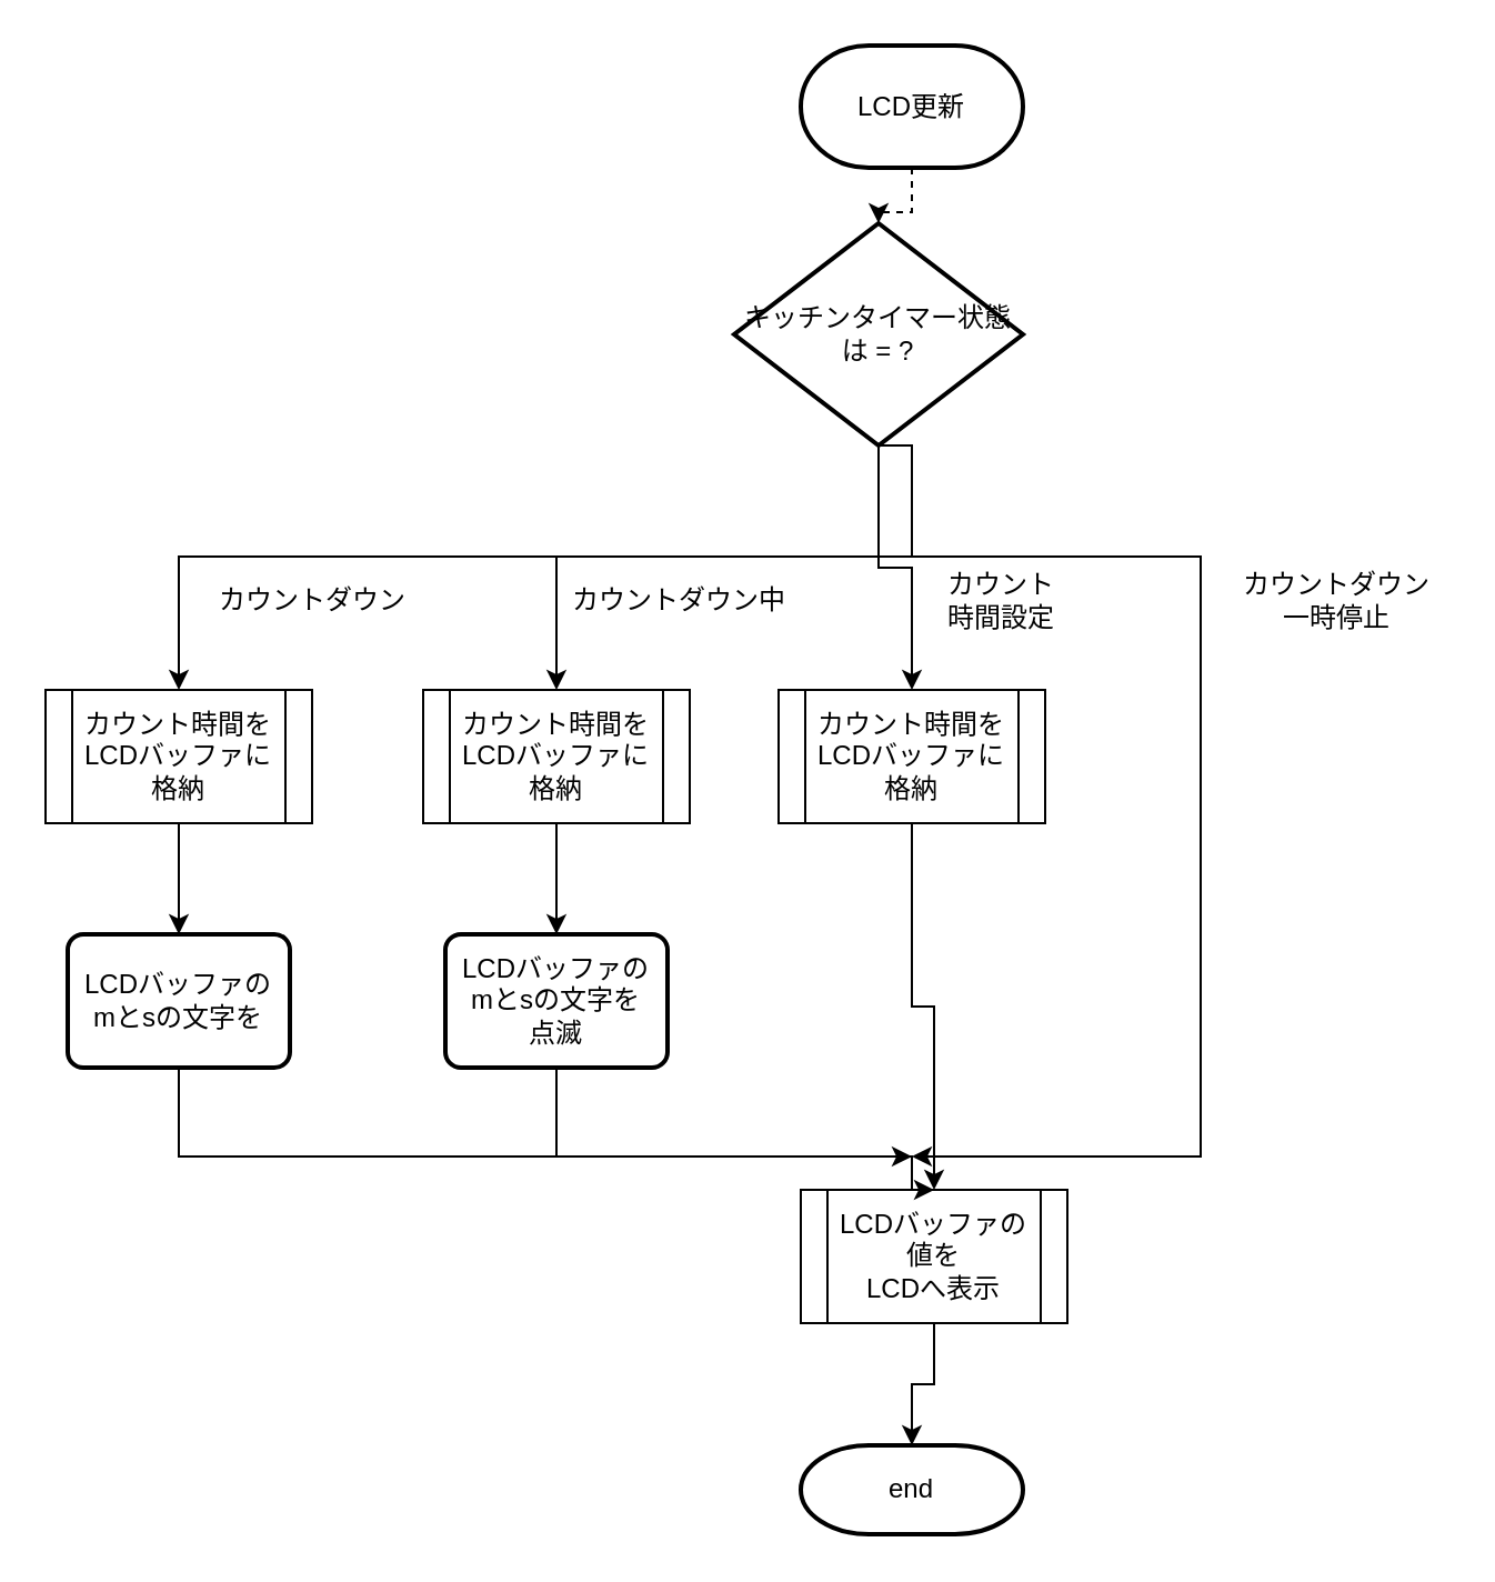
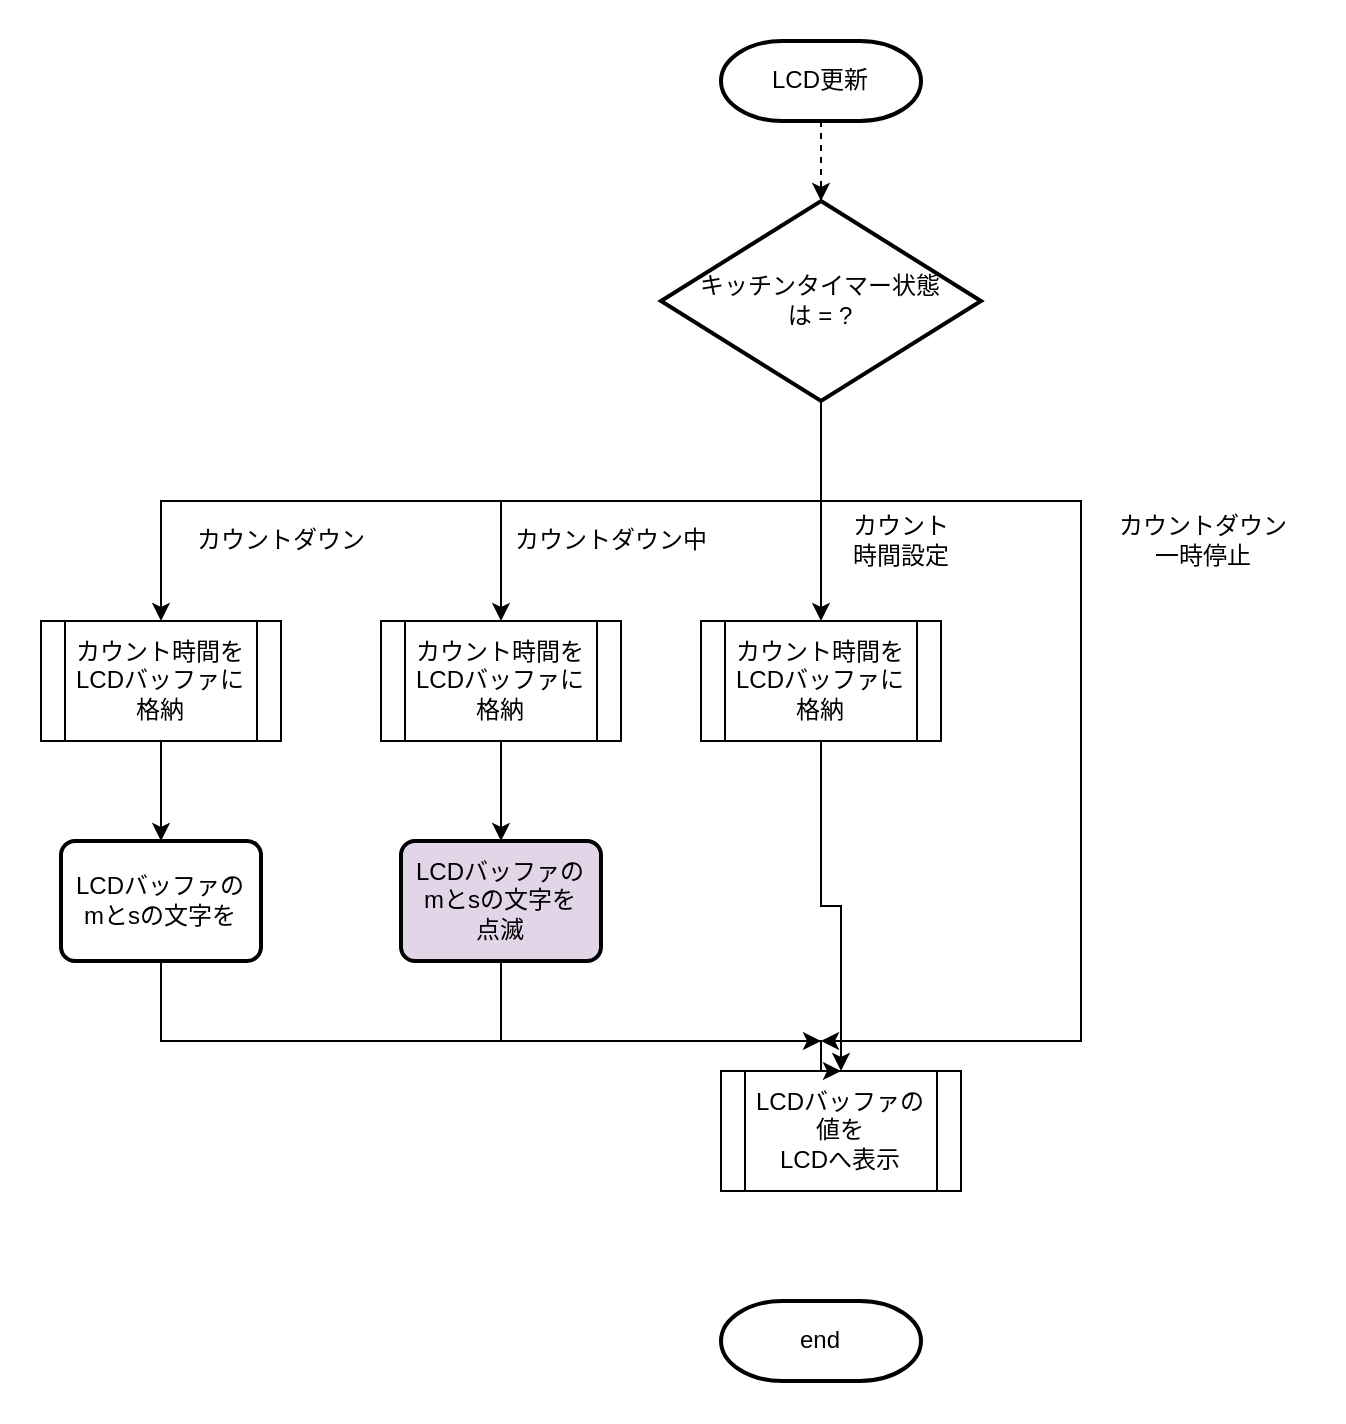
- <mxCell id="3" value="LCD更新" style="strokeWidth=2;html=1;shape=mxgraph.flowchart.terminator;whiteSpace=wrap;" parent="1" vertex="1"><mxGeometry x="360" y="20" width="100" height="55" as="geometry" /></mxCell>
+ <mxCell id="3" value="LCD更新" style="strokeWidth=2;html=1;shape=mxgraph.flowchart.terminator;whiteSpace=wrap;" parent="1" vertex="1"><mxGeometry x="360" y="20" width="100" height="40" as="geometry" /></mxCell>
- <mxCell id="11" value="キッチンタイマー状態&lt;br&gt;は = ?" style="strokeWidth=2;html=1;shape=mxgraph.flowchart.decision;whiteSpace=wrap;" parent="1" vertex="1"><mxGeometry x="330" y="100" width="130" height="100" as="geometry" /></mxCell>
+ <mxCell id="11" value="キッチンタイマー状態&lt;br&gt;は = ?" style="strokeWidth=2;html=1;shape=mxgraph.flowchart.decision;whiteSpace=wrap;" parent="1" vertex="1"><mxGeometry x="330" y="100" width="160" height="100" as="geometry" /></mxCell>
- <mxCell id="25" value="&lt;span&gt;LCDバッファの&lt;br&gt;mとsの文字を&lt;/span&gt;&lt;br&gt;&lt;span&gt;点滅&lt;/span&gt;" style="rounded=1;whiteSpace=wrap;html=1;absoluteArcSize=1;arcSize=14;strokeWidth=2;" vertex="1" parent="1"><mxGeometry x="200" y="420" width="100" height="60" as="geometry" /></mxCell>
+ <mxCell id="25" value="&lt;span&gt;LCDバッファの&lt;br&gt;mとsの文字を&lt;/span&gt;&lt;br&gt;&lt;span&gt;点滅&lt;/span&gt;" style="rounded=1;whiteSpace=wrap;html=1;absoluteArcSize=1;arcSize=14;strokeWidth=2;fillColor=#e1d5e7;" vertex="1" parent="1"><mxGeometry x="200" y="420" width="100" height="60" as="geometry" /></mxCell>
- <mxCell id="17" value="" style="edgeStyle=orthogonalEdgeStyle;rounded=0;orthogonalLoop=1;jettySize=auto;html=1;" parent="1" source="18" target="4" edge="1"><mxGeometry relative="1" as="geometry" /></mxCell>
